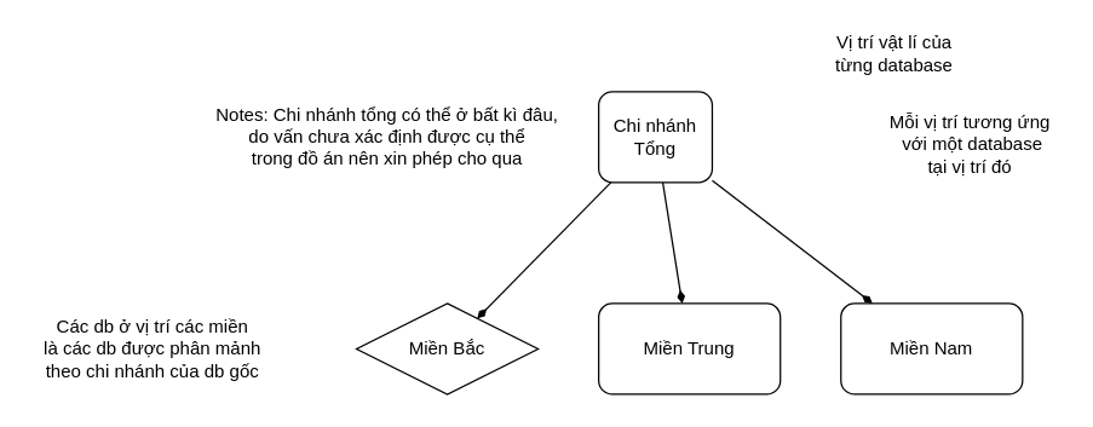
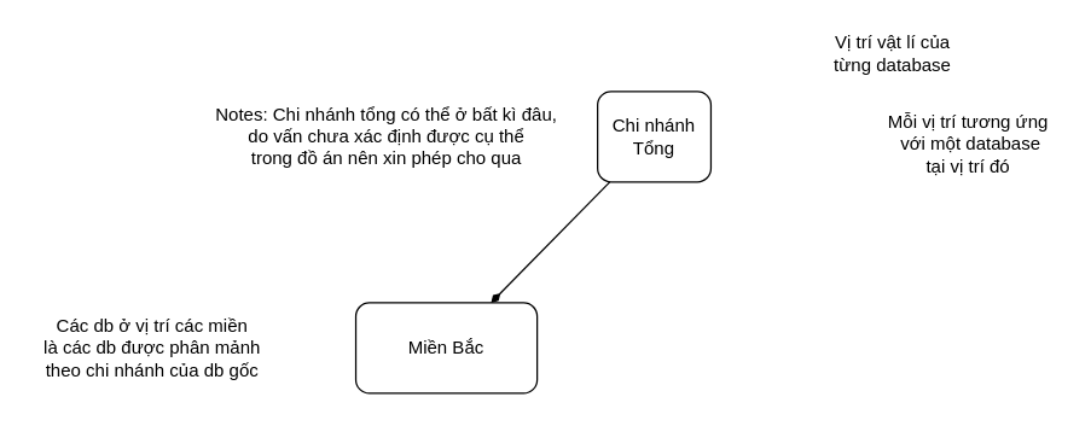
- <mxCell id="2" style="rounded=0;orthogonalLoop=1;jettySize=auto;html=1;endArrow=diamondThin;endFill=1;" edge="1" parent="1" source="5" target="6"><mxGeometry relative="1" as="geometry" /></mxCell>
- <mxCell id="4" style="edgeStyle=none;rounded=0;orthogonalLoop=1;jettySize=auto;html=1;endArrow=diamondThin;endFill=1;" edge="1" parent="1" source="5" target="8"><mxGeometry relative="1" as="geometry" /></mxCell>
- <mxCell id="7" value="Miền Bắc" style="rhombus;whiteSpace=wrap;html=1;" vertex="1" parent="1"><mxGeometry x="235" y="200" width="120" height="60" as="geometry" /></mxCell>
+ <mxCell id="7" value="Miền Bắc" style="rounded=1;whiteSpace=wrap;html=1;" vertex="1" parent="1"><mxGeometry x="235" y="200" width="120" height="60" as="geometry" /></mxCell>
- <mxCell id="6" value="Miền Trung" style="rounded=1;whiteSpace=wrap;html=1;" vertex="1" parent="1"><mxGeometry x="395" y="200" width="120" height="60" as="geometry" /></mxCell>
- <mxCell id="8" value="Miền Nam" style="rounded=1;whiteSpace=wrap;html=1;" vertex="1" parent="1"><mxGeometry x="555" y="200" width="120" height="60" as="geometry" /></mxCell>
